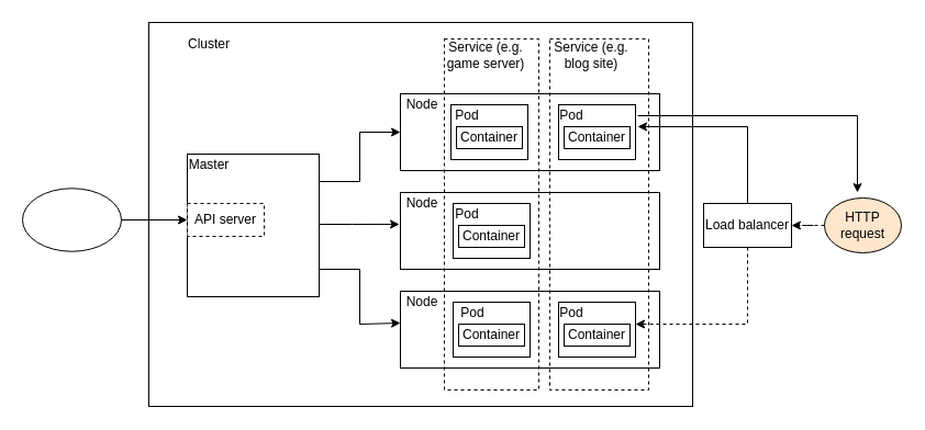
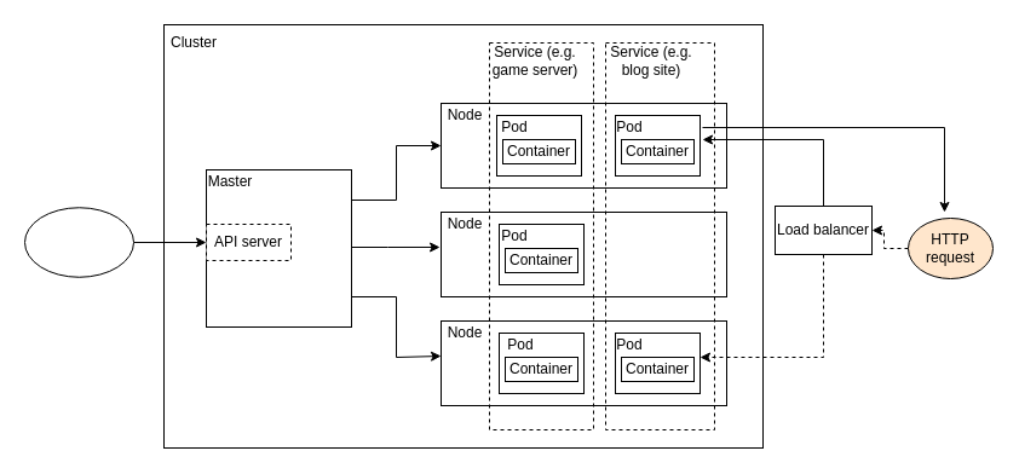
- <mxCell id="3" value="Cluster" style="text;html=1;strokeColor=none;fillColor=none;align=center;verticalAlign=middle;whiteSpace=wrap;rounded=0;" vertex="1" parent="1"><mxGeometry x="170" y="30" width="40" height="20" as="geometry" /></mxCell>
+ <mxCell id="3" value="Cluster" style="text;html=1;strokeColor=none;fillColor=none;align=center;verticalAlign=middle;whiteSpace=wrap;rounded=0;" vertex="1" parent="1"><mxGeometry x="140" y="25" width="40" height="20" as="geometry" /></mxCell>
- <mxCell id="31" value="Load balancer" style="rounded=0;whiteSpace=wrap;html=1;fillColor=#ffffff;" vertex="1" parent="1"><mxGeometry x="640" y="185" width="80" height="40" as="geometry" /></mxCell>
+ <mxCell id="31" value="Load balancer" style="rounded=0;whiteSpace=wrap;html=1;fillColor=#ffffff;" vertex="1" parent="1"><mxGeometry x="640" y="170" width="80" height="40" as="geometry" /></mxCell>
